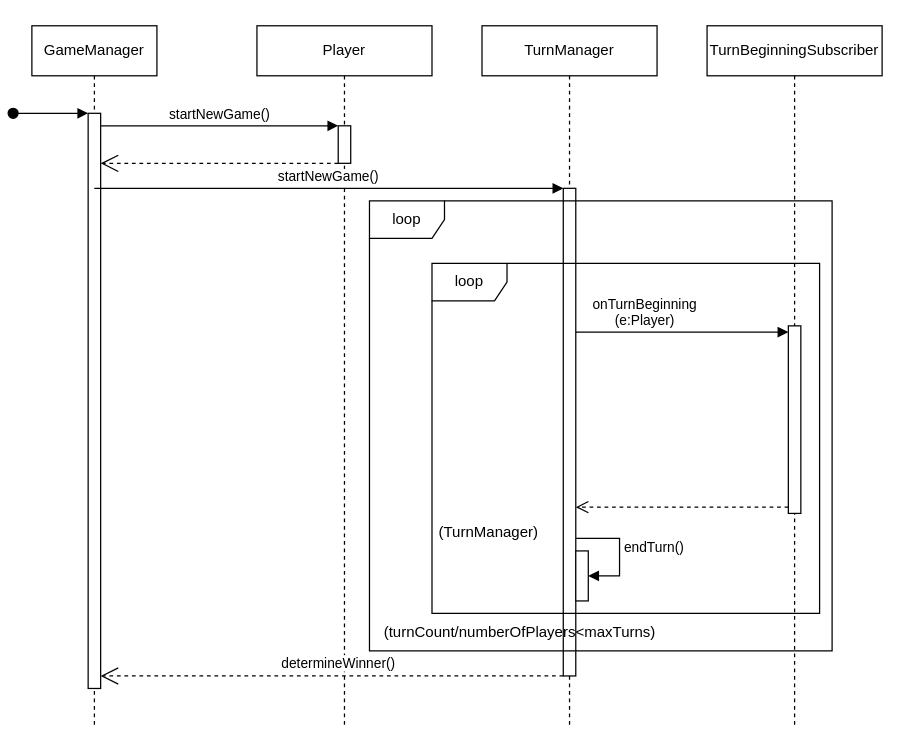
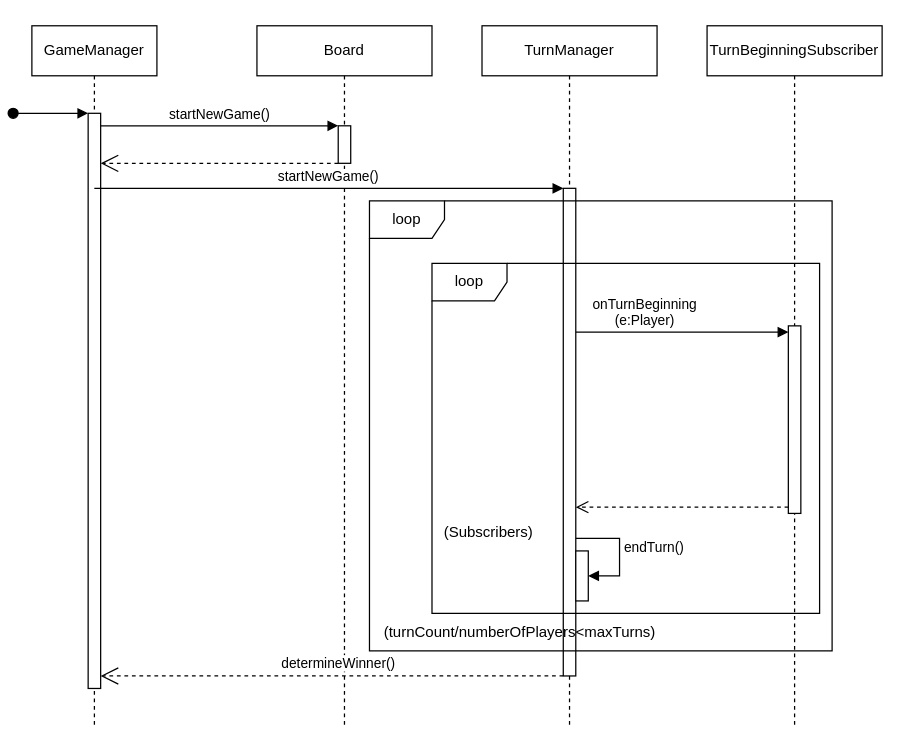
- <mxCell id="5" value="Player" style="shape=umlLifeline;perimeter=lifelinePerimeter;whiteSpace=wrap;html=1;container=0;dropTarget=0;collapsible=0;recursiveResize=0;outlineConnect=0;portConstraint=eastwest;newEdgeStyle={&quot;edgeStyle&quot;:&quot;elbowEdgeStyle&quot;,&quot;elbow&quot;:&quot;vertical&quot;,&quot;curved&quot;:0,&quot;rounded&quot;:0};" parent="1" vertex="1"><mxGeometry x="200" y="20" width="140" height="560" as="geometry" /></mxCell>
+ <mxCell id="5" value="Board" style="shape=umlLifeline;perimeter=lifelinePerimeter;whiteSpace=wrap;html=1;container=0;dropTarget=0;collapsible=0;recursiveResize=0;outlineConnect=0;portConstraint=eastwest;newEdgeStyle={&quot;edgeStyle&quot;:&quot;elbowEdgeStyle&quot;,&quot;elbow&quot;:&quot;vertical&quot;,&quot;curved&quot;:0,&quot;rounded&quot;:0};" parent="1" vertex="1"><mxGeometry x="200" y="20" width="140" height="560" as="geometry" /></mxCell>
- <mxCell id="18" value="(TurnManager)" style="text;html=1;align=center;verticalAlign=middle;resizable=0;points=[];autosize=1;strokeColor=none;fillColor=none;" parent="1" vertex="1"><mxGeometry x="340" y="410" width="90" height="30" as="geometry" /></mxCell>
+ <mxCell id="18" value="(Subscribers)" style="text;html=1;align=center;verticalAlign=middle;resizable=0;points=[];autosize=1;strokeColor=none;fillColor=none;" parent="1" vertex="1"><mxGeometry x="340" y="410" width="90" height="30" as="geometry" /></mxCell>
